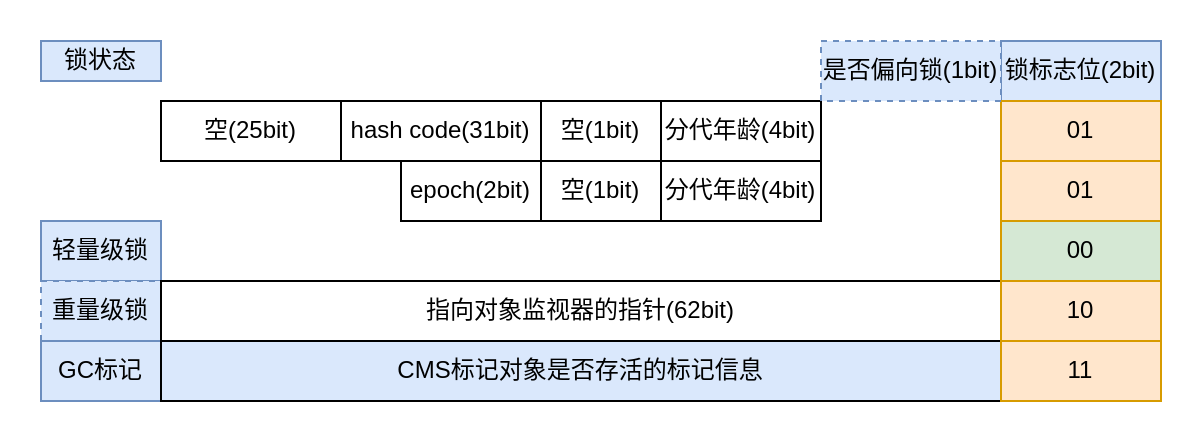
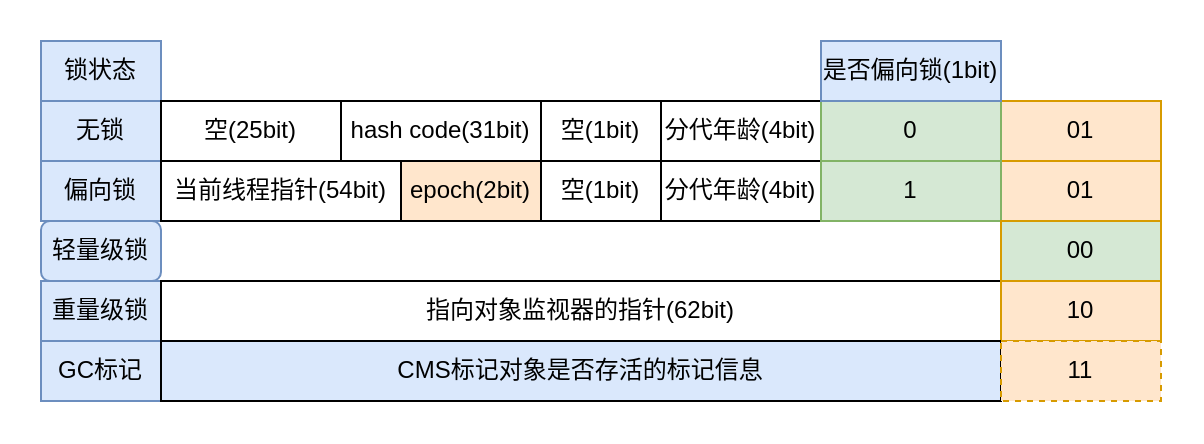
- <mxCell id="2" value="锁状态" style="rounded=0;whiteSpace=wrap;html=1;fillColor=#dae8fc;strokeColor=#6c8ebf;" vertex="1" parent="1"><mxGeometry x="20" y="20" width="60" height="20" as="geometry" /></mxCell>
+ <mxCell id="2" value="锁状态" style="rounded=0;whiteSpace=wrap;html=1;fillColor=#dae8fc;strokeColor=#6c8ebf;" vertex="1" parent="1"><mxGeometry x="20" y="20" width="60" height="30" as="geometry" /></mxCell>
- <mxCell id="15" value="是否偏向锁(1bit)" style="rounded=0;whiteSpace=wrap;html=1;fillColor=#dae8fc;strokeColor=#6c8ebf;dashed=1;" vertex="1" parent="1"><mxGeometry x="410" y="20" width="90" height="30" as="geometry" /></mxCell>
+ <mxCell id="15" value="是否偏向锁(1bit)" style="rounded=0;whiteSpace=wrap;html=1;fillColor=#dae8fc;strokeColor=#6c8ebf;" vertex="1" parent="1"><mxGeometry x="410" y="20" width="90" height="30" as="geometry" /></mxCell>
- <mxCell id="8" value="锁标志位(2bit)" style="rounded=0;whiteSpace=wrap;html=1;fillColor=#dae8fc;strokeColor=#6c8ebf;" vertex="1" parent="1"><mxGeometry x="500" y="20" width="80" height="30" as="geometry" /></mxCell>
+ <mxCell id="3" value="无锁" style="rounded=0;whiteSpace=wrap;html=1;fillColor=#dae8fc;strokeColor=#6c8ebf;" vertex="1" parent="1"><mxGeometry x="20" y="50" width="60" height="30" as="geometry" /></mxCell>
+ <mxCell id="14" value="0" style="rounded=0;whiteSpace=wrap;html=1;fillColor=#d5e8d4;strokeColor=#82b366;" vertex="1" parent="1"><mxGeometry x="410" y="50" width="90" height="30" as="geometry" /></mxCell>
+ <mxCell id="4" value="偏向锁" style="rounded=0;whiteSpace=wrap;html=1;fillColor=#dae8fc;strokeColor=#6c8ebf;" vertex="1" parent="1"><mxGeometry x="20" y="80" width="60" height="30" as="geometry" /></mxCell>
+ <mxCell id="20" value="当前线程指针(54bit)" style="rounded=0;whiteSpace=wrap;html=1;" vertex="1" parent="1"><mxGeometry x="80" y="80" width="120" height="30" as="geometry" /></mxCell>
- <mxCell id="21" value="epoch(2bit)" style="rounded=0;whiteSpace=wrap;html=1;" vertex="1" parent="1"><mxGeometry x="200" y="80" width="70" height="30" as="geometry" /></mxCell>
+ <mxCell id="21" value="epoch(2bit)" style="rounded=0;whiteSpace=wrap;html=1;fillColor=#ffe6cc;" vertex="1" parent="1"><mxGeometry x="200" y="80" width="70" height="30" as="geometry" /></mxCell>
+ <mxCell id="19" value="1" style="rounded=0;whiteSpace=wrap;html=1;fillColor=#d5e8d4;strokeColor=#82b366;" vertex="1" parent="1"><mxGeometry x="410" y="80" width="90" height="30" as="geometry" /></mxCell>
- <mxCell id="5" value="轻量级锁" style="rounded=0;whiteSpace=wrap;html=1;fillColor=#dae8fc;strokeColor=#6c8ebf;" vertex="1" parent="1"><mxGeometry x="20" y="110" width="60" height="30" as="geometry" /></mxCell>
+ <mxCell id="5" value="轻量级锁" style="whiteSpace=wrap;html=1;fillColor=#dae8fc;strokeColor=#6c8ebf;rounded=1;" vertex="1" parent="1"><mxGeometry x="20" y="110" width="60" height="30" as="geometry" /></mxCell>
- <mxCell id="6" value="重量级锁" style="rounded=0;whiteSpace=wrap;html=1;fillColor=#dae8fc;strokeColor=#6c8ebf;dashed=1;" vertex="1" parent="1"><mxGeometry x="20" y="140" width="60" height="30" as="geometry" /></mxCell>
+ <mxCell id="6" value="重量级锁" style="rounded=0;whiteSpace=wrap;html=1;fillColor=#dae8fc;strokeColor=#6c8ebf;" vertex="1" parent="1"><mxGeometry x="20" y="140" width="60" height="30" as="geometry" /></mxCell>
- <mxCell id="26" value="11" style="rounded=0;whiteSpace=wrap;html=1;fillColor=#ffe6cc;strokeColor=#d79b00;" vertex="1" parent="1"><mxGeometry x="500" y="170" width="80" height="30" as="geometry" /></mxCell>
+ <mxCell id="26" value="11" style="rounded=0;whiteSpace=wrap;html=1;fillColor=#ffe6cc;strokeColor=#d79b00;dashed=1;" vertex="1" parent="1"><mxGeometry x="500" y="170" width="80" height="30" as="geometry" /></mxCell>
